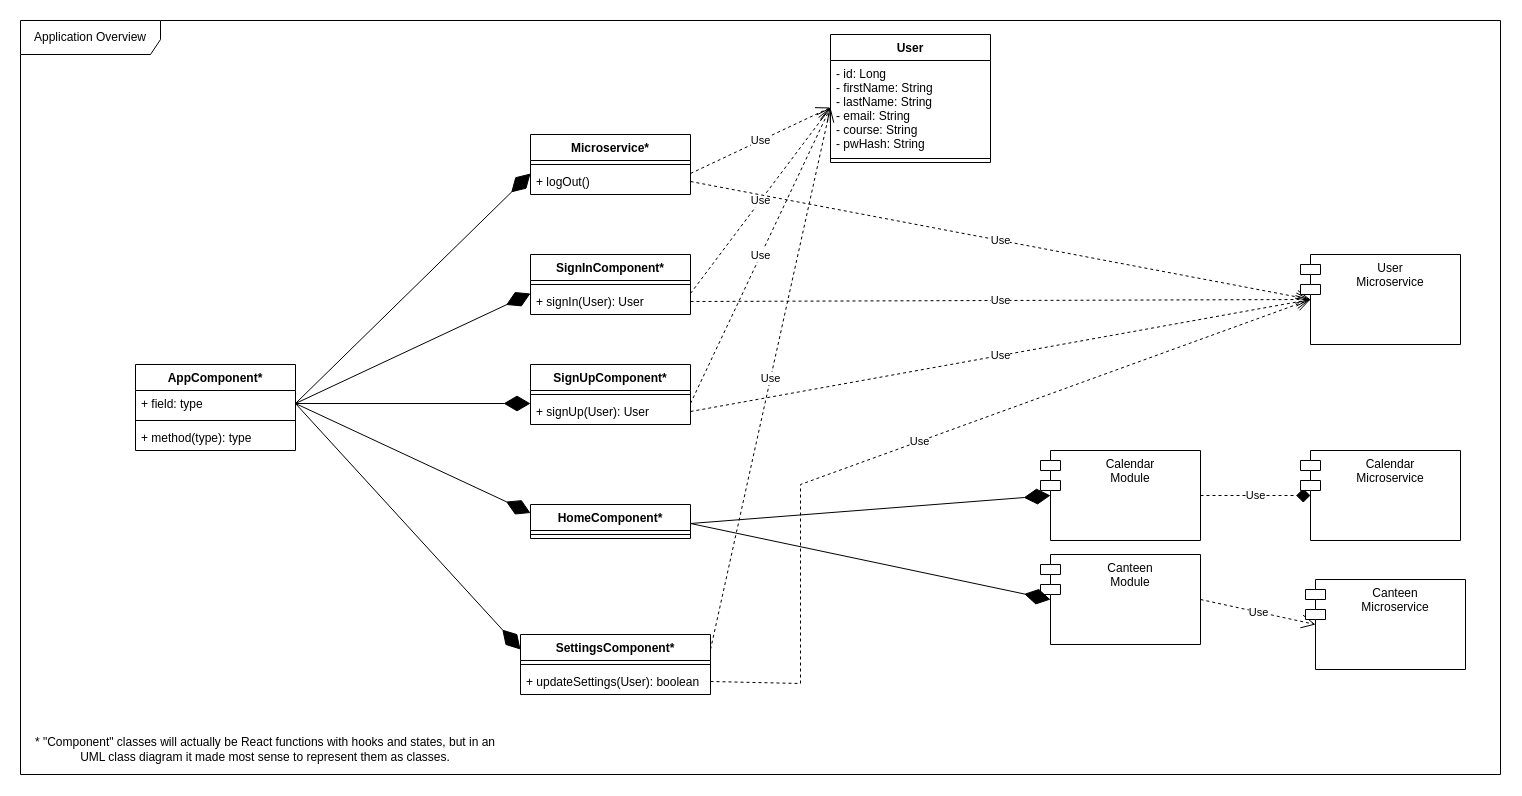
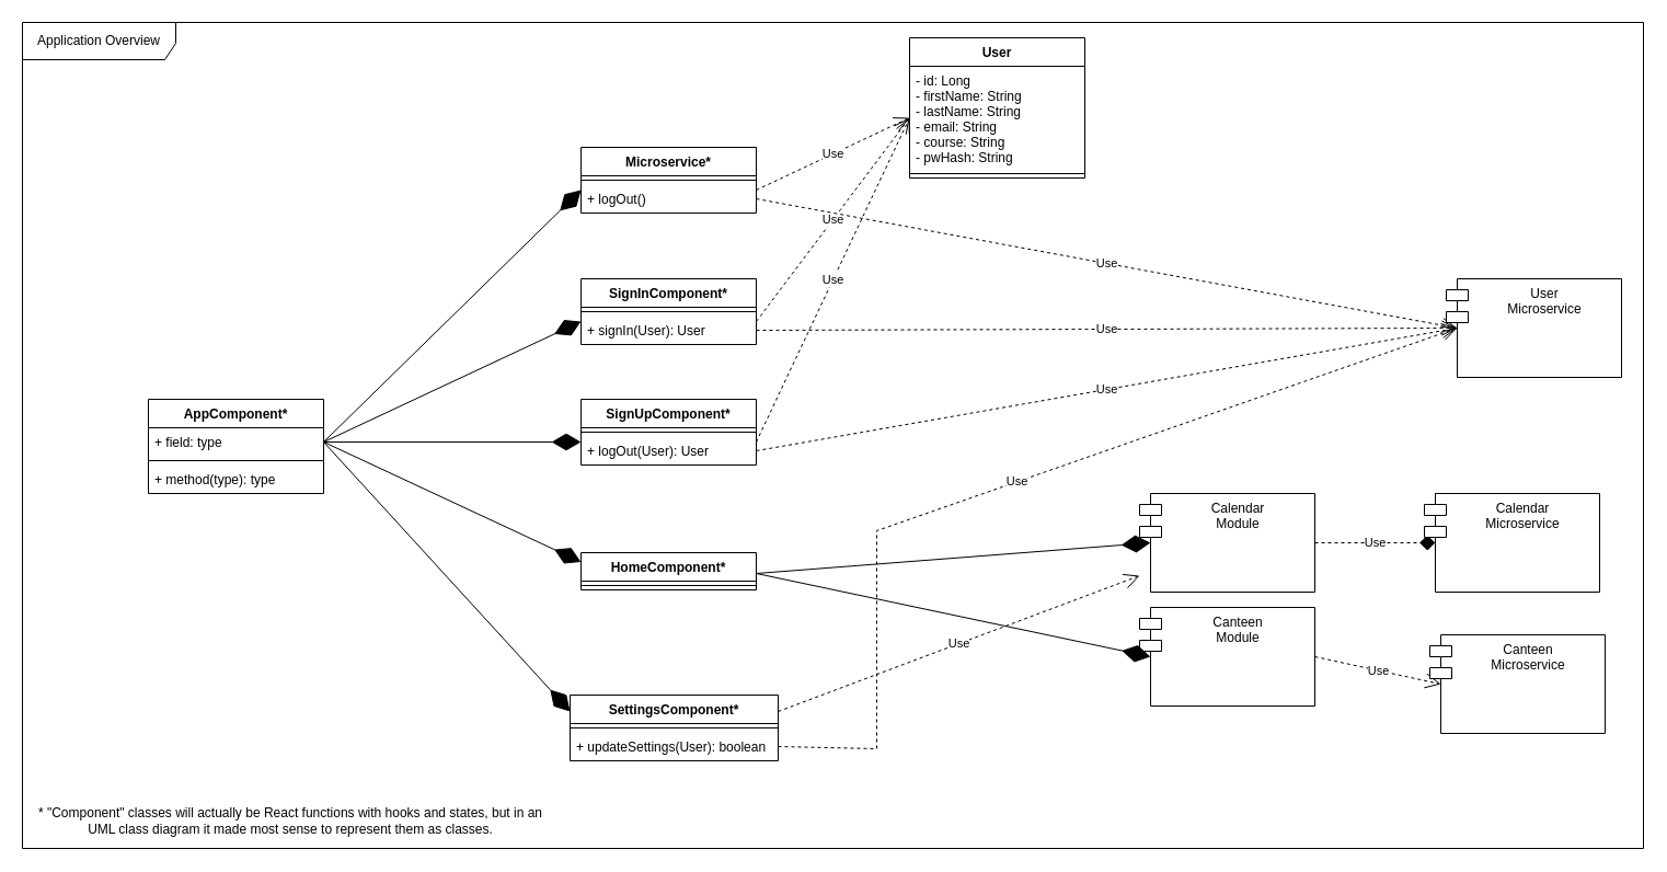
- <mxCell id="43" value="User&#10;Microservice" style="shape=module;align=left;spacingLeft=20;align=center;verticalAlign=top;" parent="1" vertex="1"><mxGeometry x="1300" y="254" width="160" height="90" as="geometry" /></mxCell>
+ <mxCell id="43" value="User&#10;Microservice" style="shape=module;align=left;spacingLeft=20;align=center;verticalAlign=top;" parent="1" vertex="1"><mxGeometry x="1320" y="254" width="160" height="90" as="geometry" /></mxCell>
- <mxCell id="33" value="Use" style="endArrow=open;endSize=12;dashed=1;html=1;rounded=0;exitX=1;exitY=0.25;exitDx=0;exitDy=0;entryX=0;entryY=0.5;entryDx=0;entryDy=0;" parent="1" source="18" target="22" edge="1"><mxGeometry width="160" relative="1" as="geometry"><mxPoint x="690" y="649" as="sourcePoint" /><mxPoint x="970" y="644" as="targetPoint" /></mxGeometry></mxCell>
+ <mxCell id="33" value="Use" style="endArrow=open;endSize=12;dashed=1;html=1;rounded=0;exitX=1;exitY=0.25;exitDx=0;exitDy=0;" parent="1" source="18" target="35" edge="1"><mxGeometry width="160" relative="1" as="geometry"><mxPoint x="690" y="649" as="sourcePoint" /><mxPoint x="970" y="644" as="targetPoint" /></mxGeometry></mxCell>
- <mxCell id="15" value="+ signUp(User): User" style="text;strokeColor=none;fillColor=none;align=left;verticalAlign=top;spacingLeft=4;spacingRight=4;overflow=hidden;rotatable=0;points=[[0,0.5],[1,0.5]];portConstraint=eastwest;" parent="13" vertex="1"><mxGeometry y="34" width="160" height="26" as="geometry" /></mxCell>
+ <mxCell id="15" value="+ logOut(User): User" style="text;strokeColor=none;fillColor=none;align=left;verticalAlign=top;spacingLeft=4;spacingRight=4;overflow=hidden;rotatable=0;points=[[0,0.5],[1,0.5]];portConstraint=eastwest;" parent="13" vertex="1"><mxGeometry y="34" width="160" height="26" as="geometry" /></mxCell>
